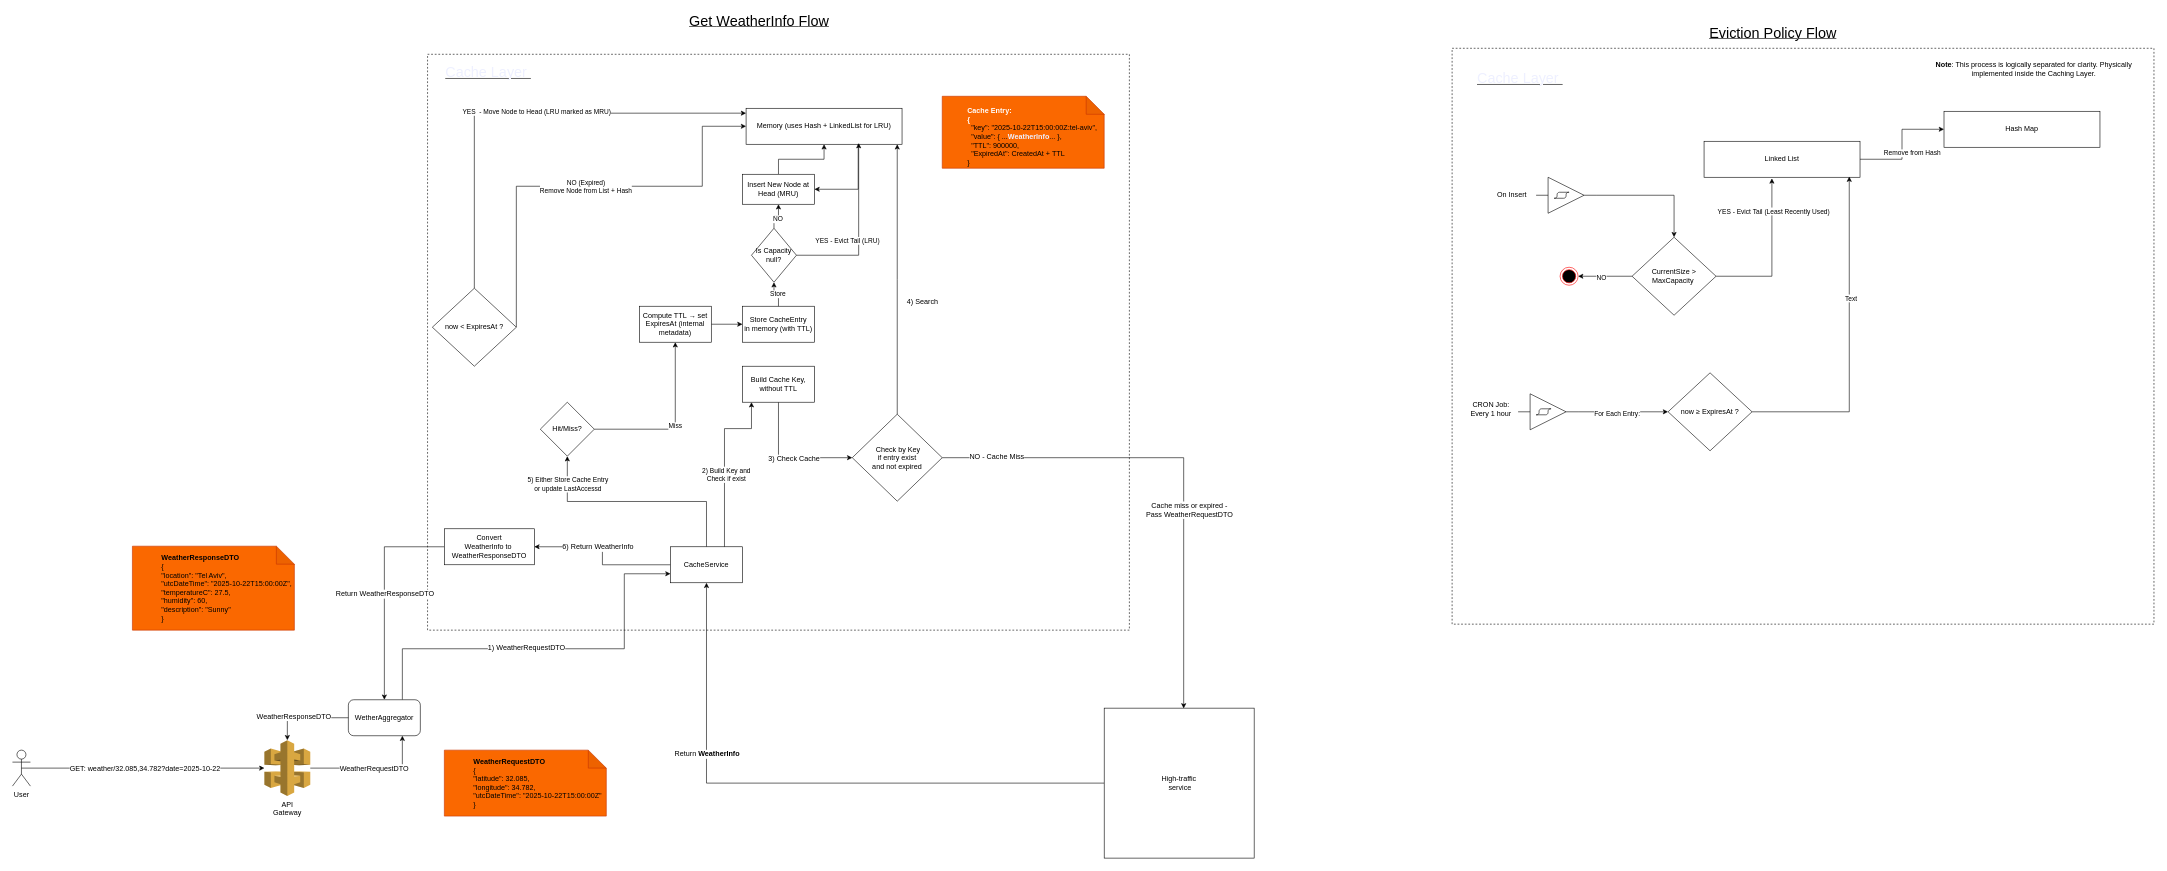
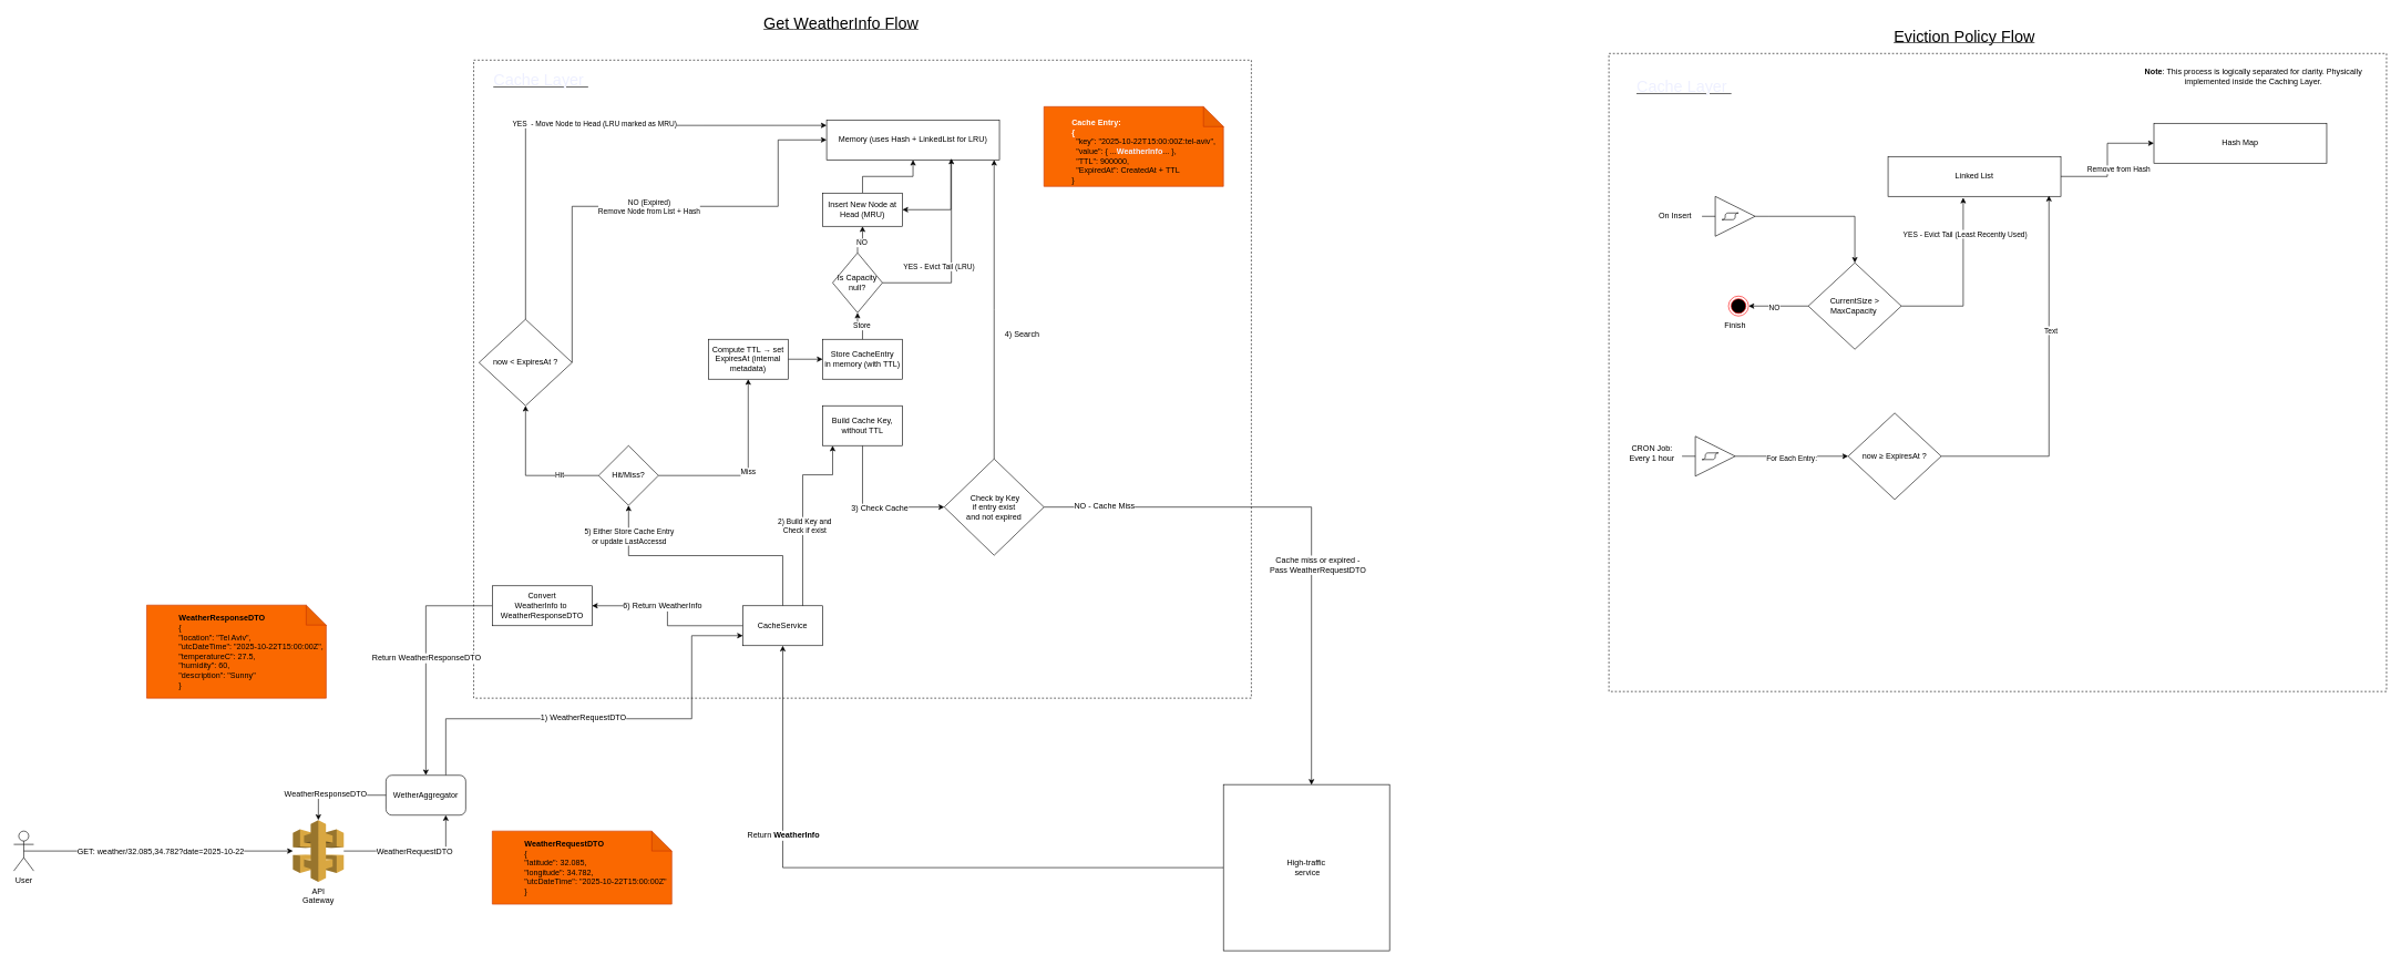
+ <mxCell id="77" value="Finish" style="text;html=1;whiteSpace=wrap;strokeColor=none;fillColor=none;align=center;verticalAlign=middle;rounded=0;" parent="1" vertex="1"><mxGeometry x="2580" y="475" width="60" height="30" as="geometry" /></mxCell>
+ <mxCell id="39" value="Hit" style="edgeStyle=orthogonalEdgeStyle;rounded=0;orthogonalLoop=1;jettySize=auto;html=1;exitX=0;exitY=0.5;exitDx=0;exitDy=0;entryX=0.5;entryY=1;entryDx=0;entryDy=0;" parent="1" source="41" target="59" edge="1"><mxGeometry x="-0.455" relative="1" as="geometry"><mxPoint x="1040" y="310" as="targetPoint" /><Array as="points"><mxPoint x="790" y="715" /></Array><mxPoint as="offset" /></mxGeometry></mxCell>
